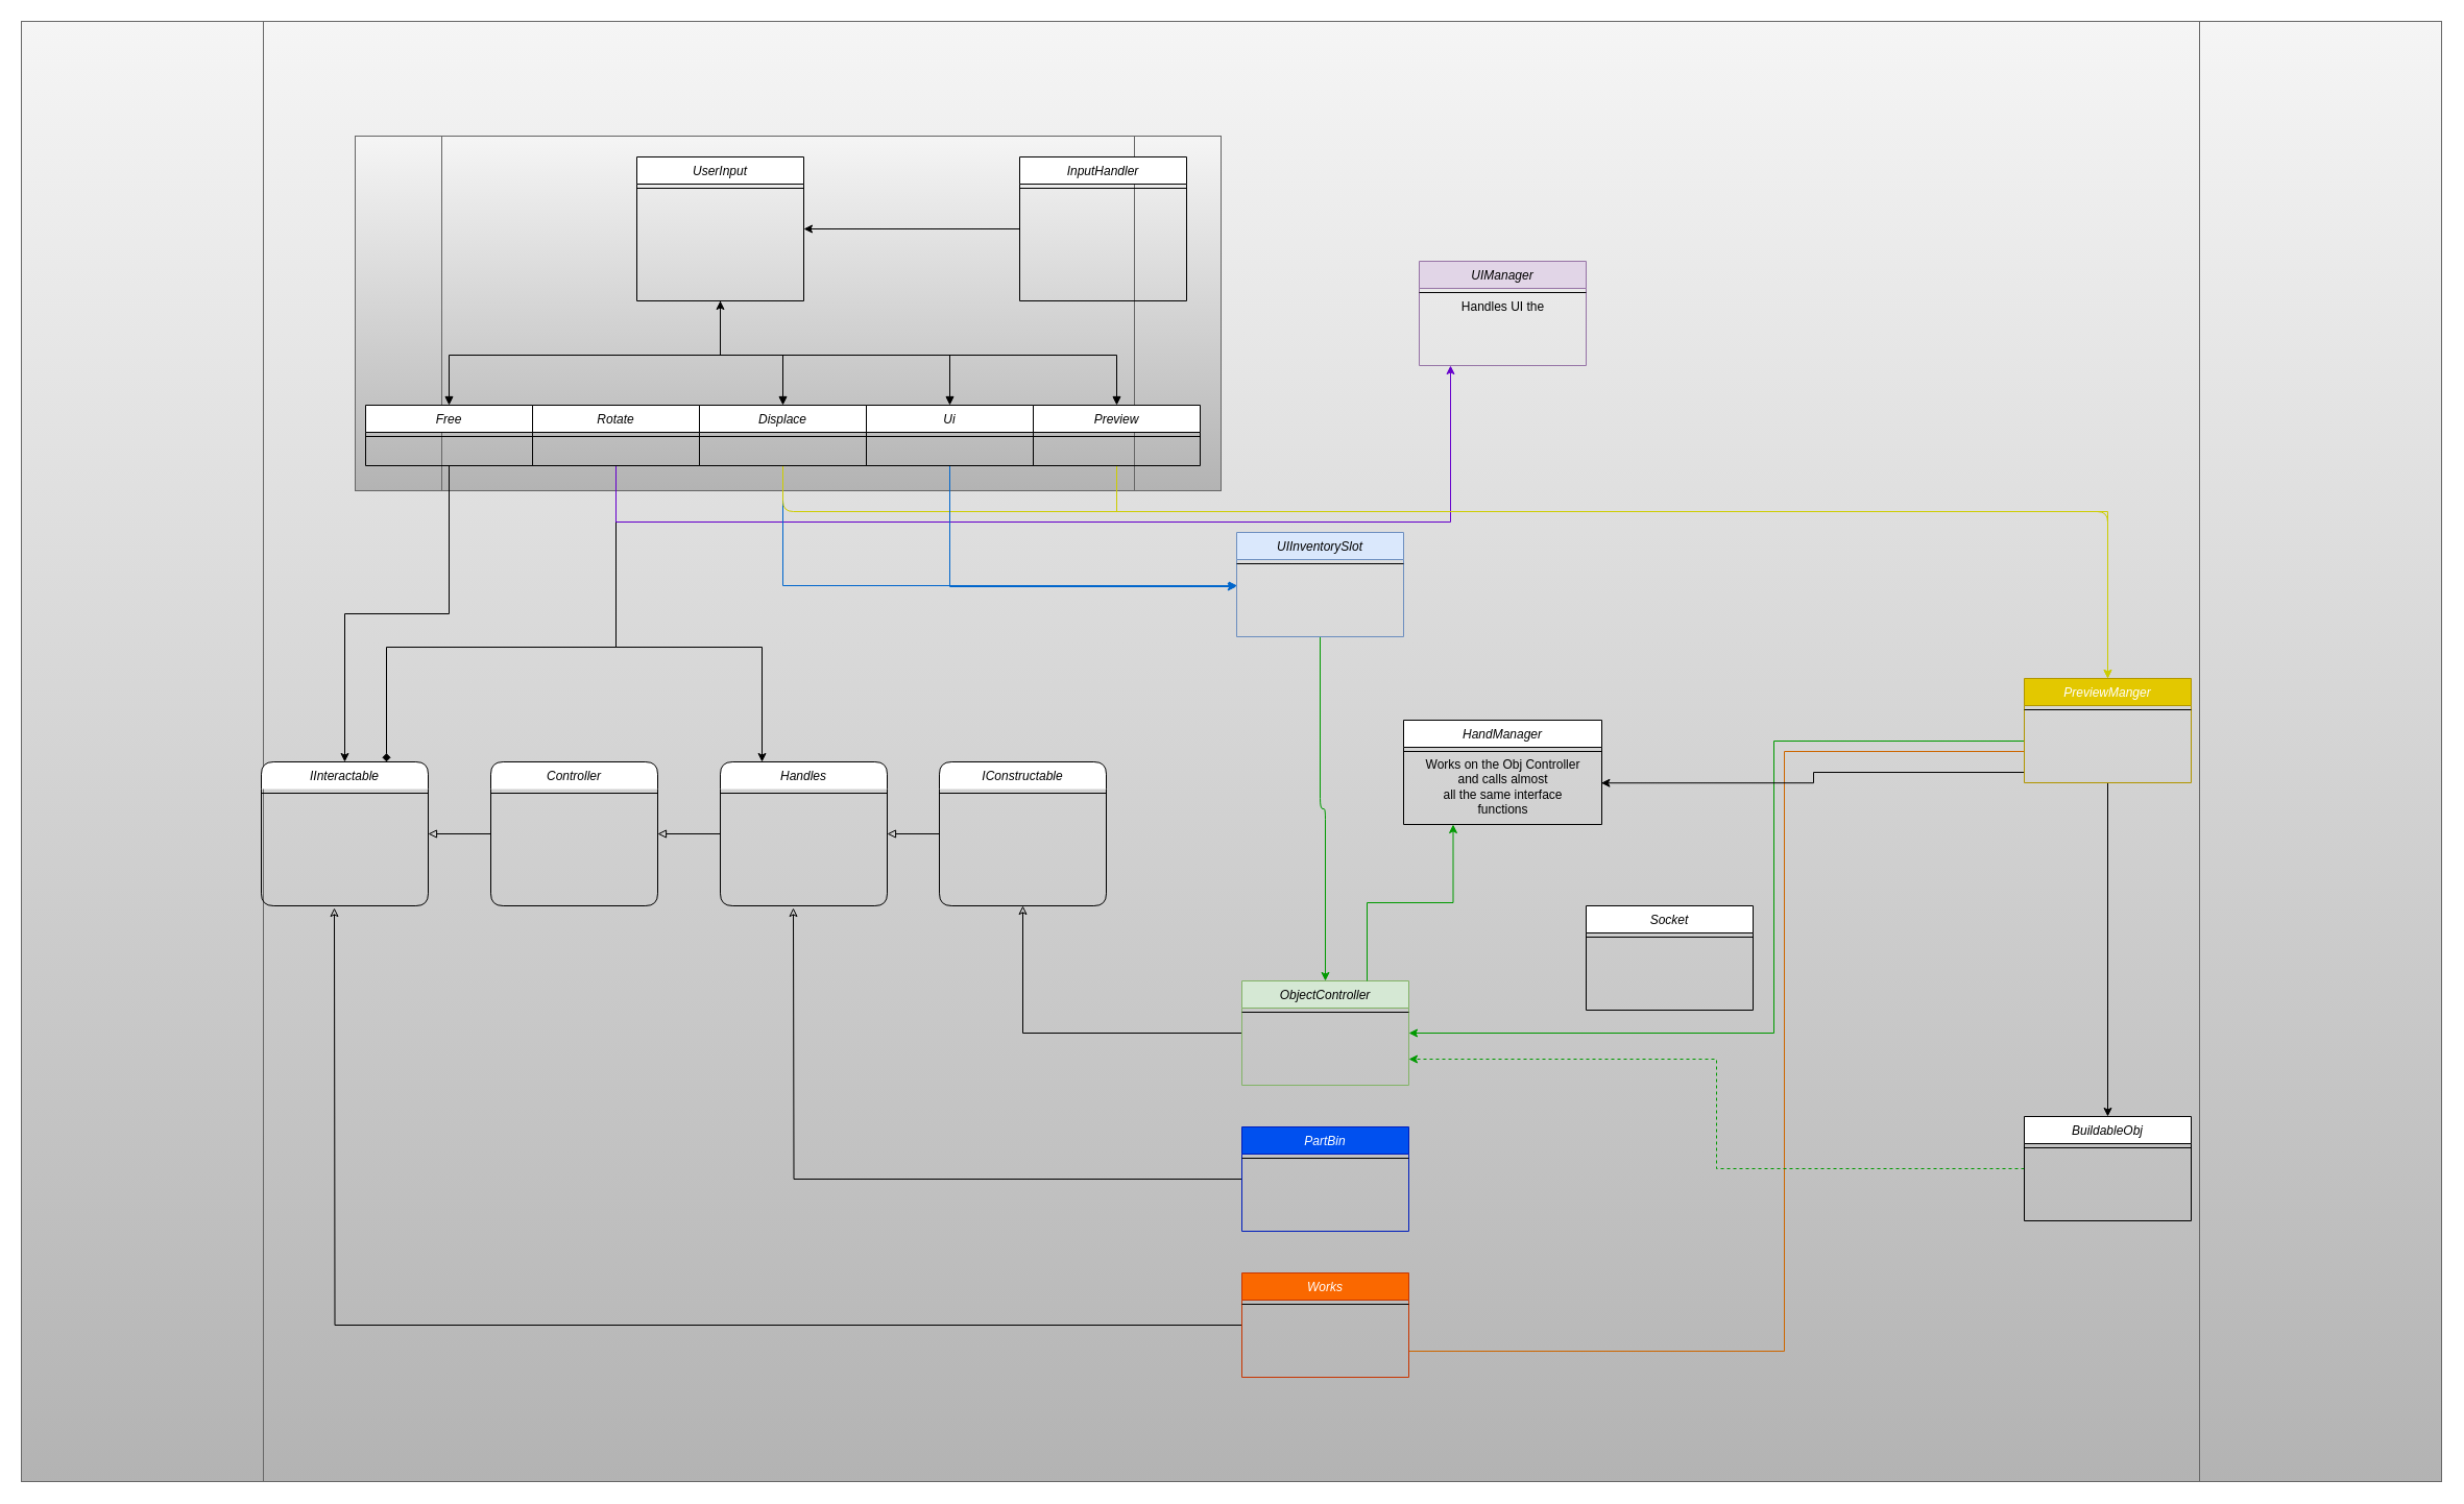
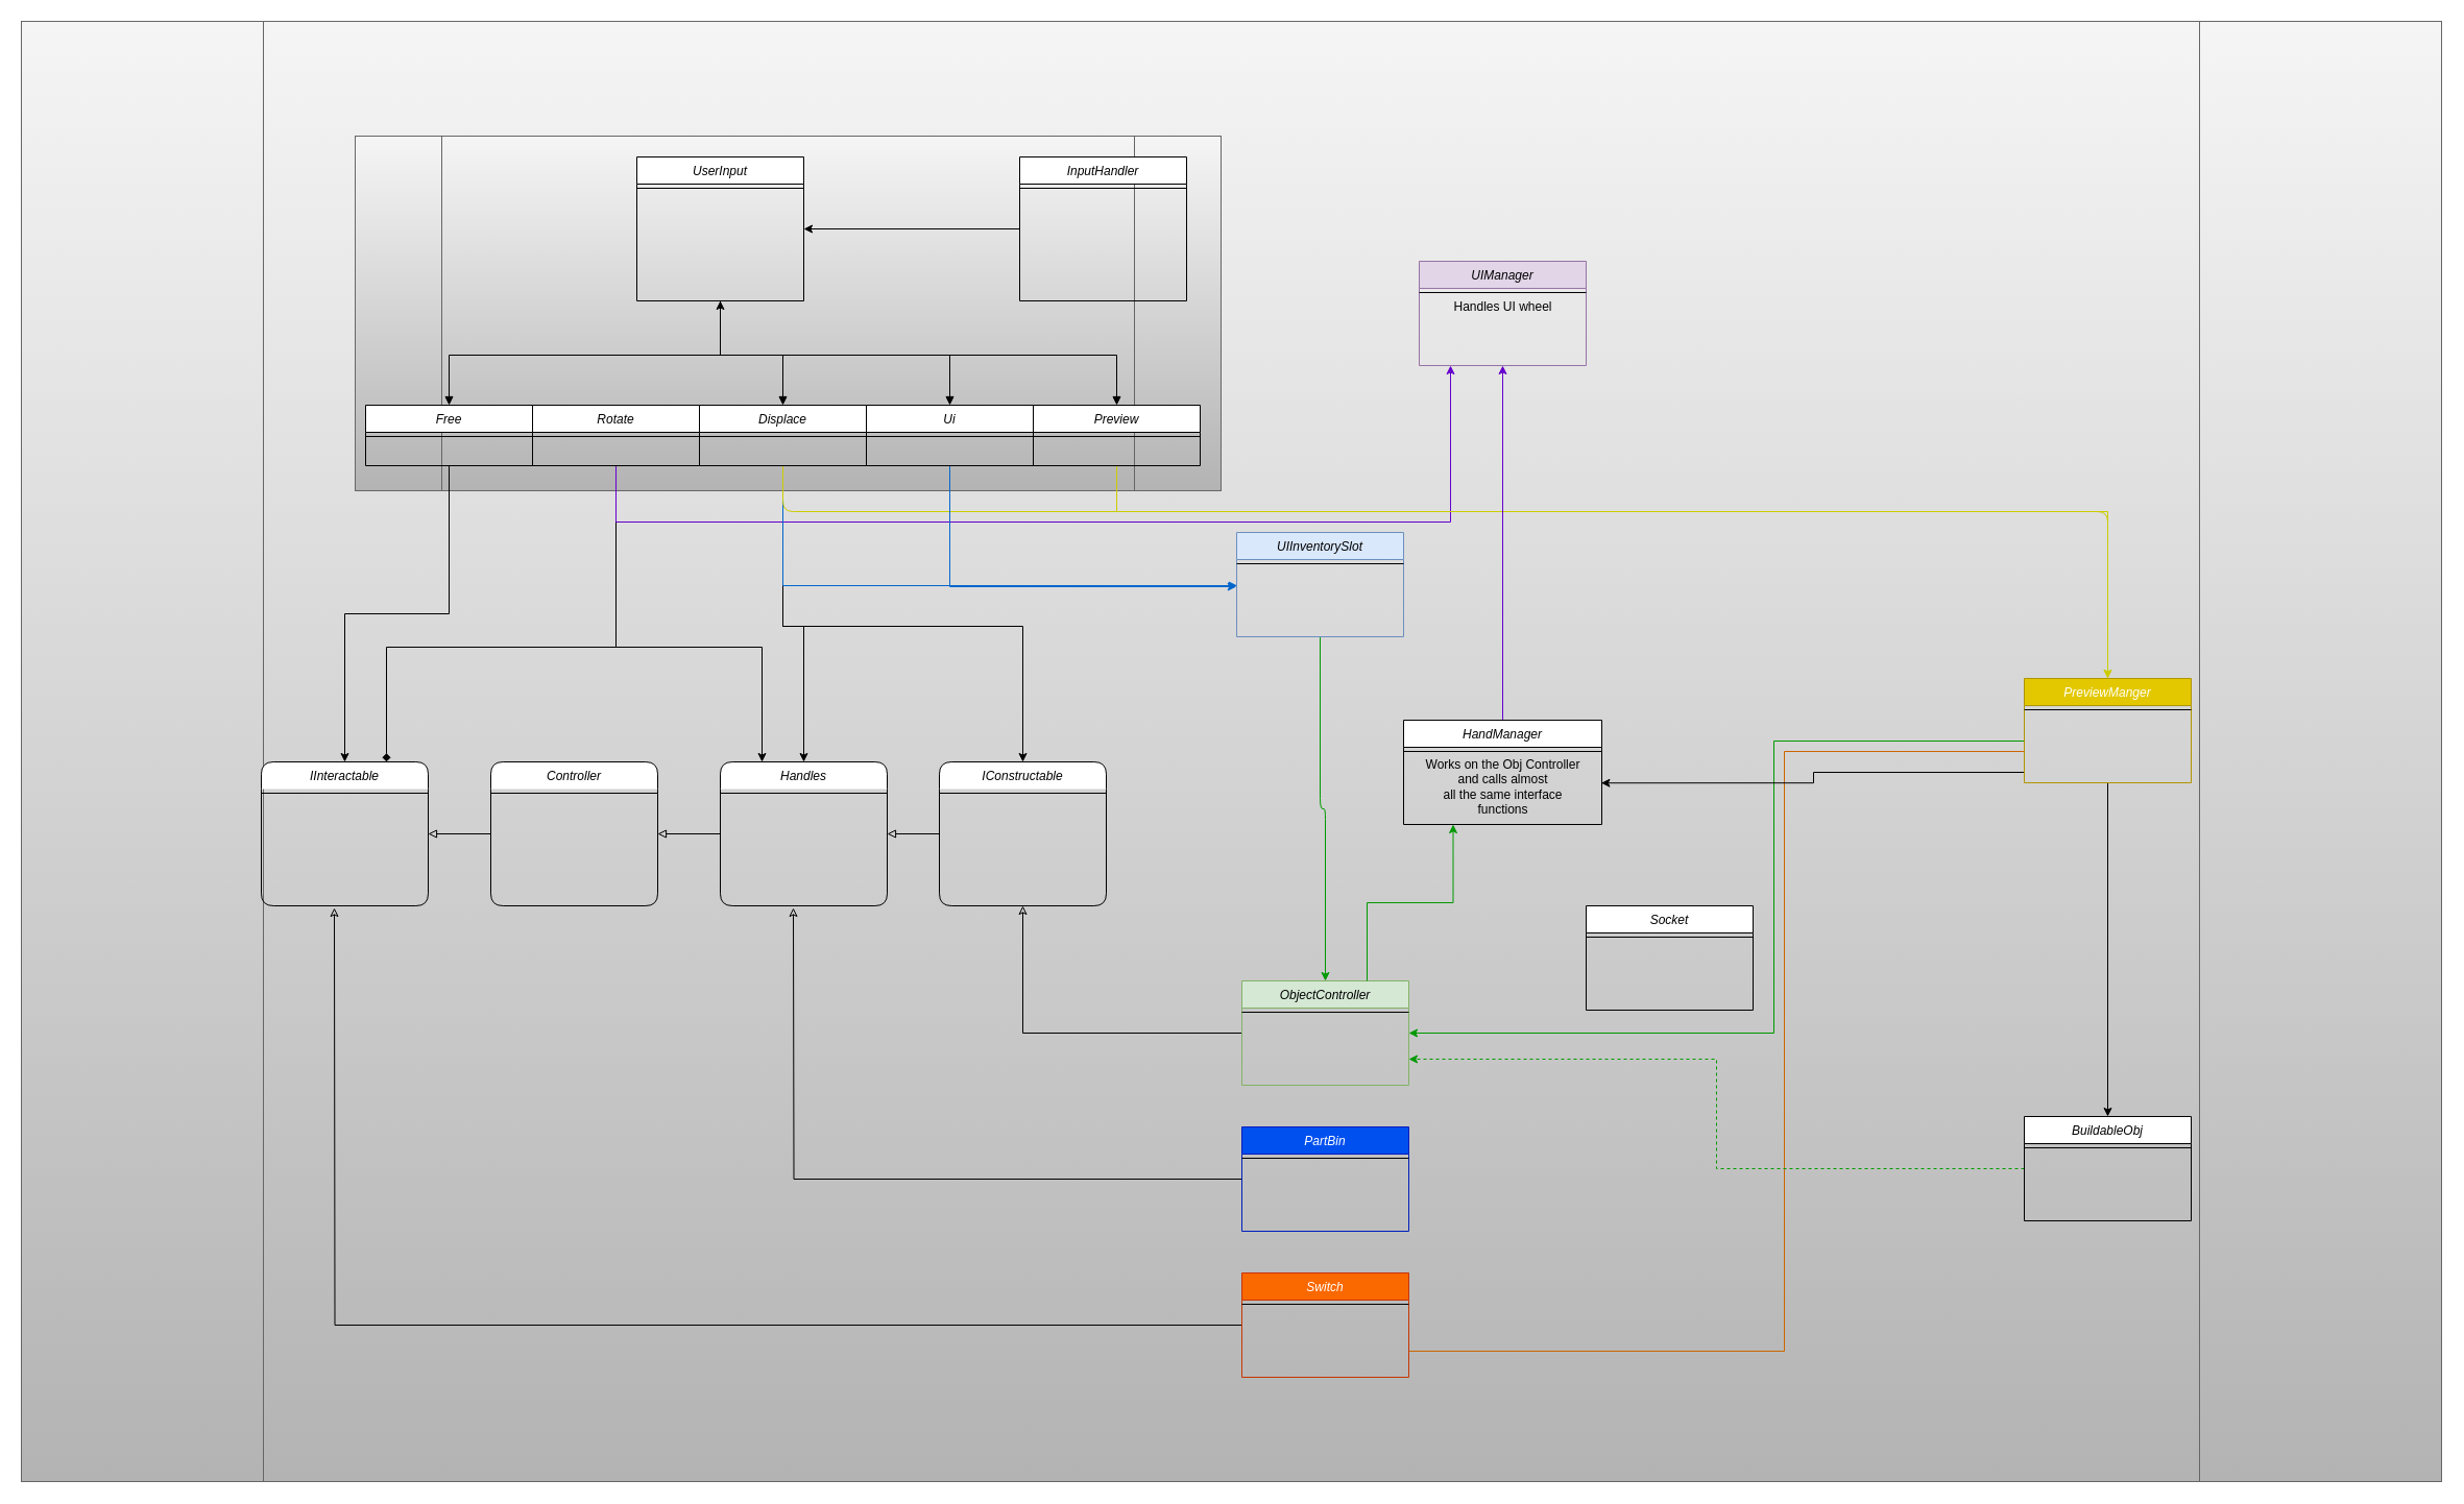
- <mxCell id="54" value="Handles UI the" style="text;html=1;align=center;verticalAlign=middle;resizable=0;points=[];autosize=1;" vertex="1" parent="52"><mxGeometry y="34" width="160" height="20" as="geometry" /></mxCell>
+ <mxCell id="54" value="Handles UI wheel" style="text;html=1;align=center;verticalAlign=middle;resizable=0;points=[];autosize=1;" vertex="1" parent="52"><mxGeometry y="34" width="160" height="20" as="geometry" /></mxCell>
+ <mxCell id="42" style="edgeStyle=orthogonalEdgeStyle;rounded=0;orthogonalLoop=1;jettySize=auto;html=1;entryX=0.5;entryY=1;entryDx=0;entryDy=0;startArrow=none;startFill=0;endArrow=classic;endFill=1;strokeColor=#6600CC;" edge="1" parent="1" source="43" target="52"><mxGeometry relative="1" as="geometry" /></mxCell>
+ <mxCell id="31" style="edgeStyle=orthogonalEdgeStyle;rounded=0;orthogonalLoop=1;jettySize=auto;html=1;startArrow=none;startFill=0;endArrow=classic;endFill=1;" edge="1" parent="1" source="34" target="11"><mxGeometry relative="1" as="geometry"><Array as="points"><mxPoint x="750" y="600" /><mxPoint x="980" y="600" /></Array></mxGeometry></mxCell>
+ <mxCell id="30" style="edgeStyle=orthogonalEdgeStyle;rounded=0;orthogonalLoop=1;jettySize=auto;html=1;entryX=0.5;entryY=0;entryDx=0;entryDy=0;startArrow=none;startFill=0;endArrow=classic;endFill=1;" edge="1" parent="1" source="34" target="8"><mxGeometry relative="1" as="geometry"><Array as="points"><mxPoint x="750" y="600" /><mxPoint x="770" y="600" /></Array></mxGeometry></mxCell>
- <mxCell id="62" value="Works" style="swimlane;fontStyle=2;align=center;verticalAlign=top;childLayout=stackLayout;horizontal=1;startSize=26;horizontalStack=0;resizeParent=1;resizeLast=0;collapsible=1;marginBottom=0;rounded=0;shadow=0;strokeWidth=1;swimlaneLine=1;fillColor=#fa6800;strokeColor=#C73500;fontColor=#ffffff;" vertex="1" parent="1"><mxGeometry x="1190" y="1220" width="160" height="100" as="geometry"><mxRectangle x="230" y="140" width="160" height="26" as="alternateBounds" /></mxGeometry></mxCell>
+ <mxCell id="62" value="Switch" style="swimlane;fontStyle=2;align=center;verticalAlign=top;childLayout=stackLayout;horizontal=1;startSize=26;horizontalStack=0;resizeParent=1;resizeLast=0;collapsible=1;marginBottom=0;rounded=0;shadow=0;strokeWidth=1;swimlaneLine=1;fillColor=#fa6800;strokeColor=#C73500;fontColor=#ffffff;" vertex="1" parent="1"><mxGeometry x="1190" y="1220" width="160" height="100" as="geometry"><mxRectangle x="230" y="140" width="160" height="26" as="alternateBounds" /></mxGeometry></mxCell>
